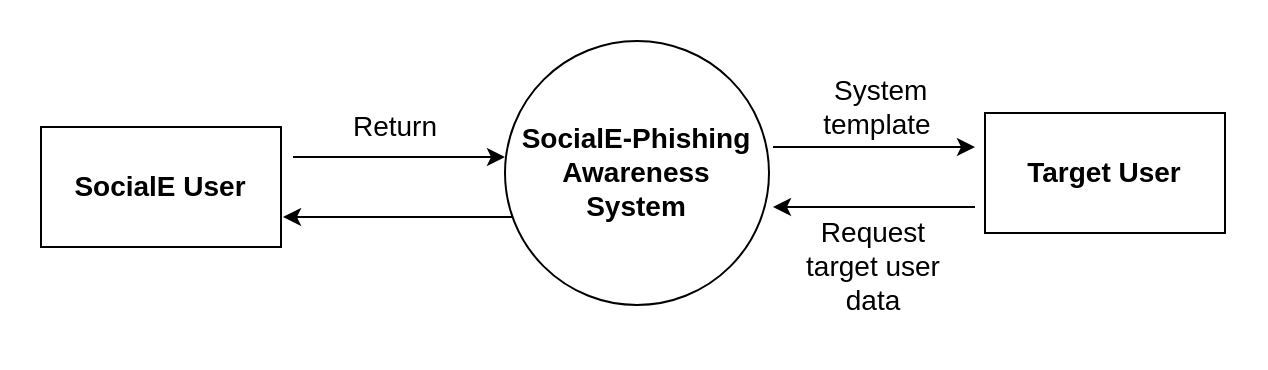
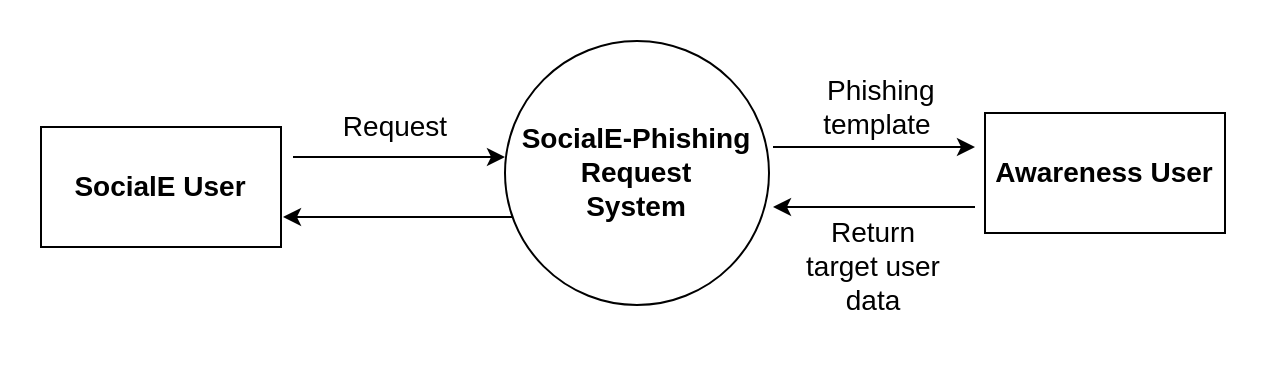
- <mxCell id="10" value="&amp;nbsp; System&lt;br&gt;&amp;nbsp;template" style="text;html=1;align=center;verticalAlign=middle;resizable=0;points=[];autosize=1;strokeColor=none;fillColor=none;fontSize=14;" parent="1" vertex="1"><mxGeometry x="396" y="33" width="80" height="40" as="geometry" /></mxCell>
+ <mxCell id="10" value="&amp;nbsp; Phishing&lt;br&gt;&amp;nbsp;template" style="text;html=1;align=center;verticalAlign=middle;resizable=0;points=[];autosize=1;strokeColor=none;fillColor=none;fontSize=14;" parent="1" vertex="1"><mxGeometry x="396" y="33" width="80" height="40" as="geometry" /></mxCell>
- <mxCell id="9" value="&amp;nbsp;Return&amp;nbsp;" style="text;html=1;align=center;verticalAlign=middle;resizable=0;points=[];autosize=1;strokeColor=none;fillColor=none;fontSize=14;" parent="1" vertex="1"><mxGeometry x="157" y="53" width="80" height="20" as="geometry" /></mxCell>
+ <mxCell id="9" value="&amp;nbsp;Request&amp;nbsp;" style="text;html=1;align=center;verticalAlign=middle;resizable=0;points=[];autosize=1;strokeColor=none;fillColor=none;fontSize=14;" parent="1" vertex="1"><mxGeometry x="157" y="53" width="80" height="20" as="geometry" /></mxCell>
- <mxCell id="3" value="&lt;b&gt;&lt;font style=&quot;font-size: 14px&quot;&gt;SocialE-Phishing Awareness&lt;br&gt;System&lt;/font&gt;&lt;/b&gt;" style="ellipse;whiteSpace=wrap;html=1;aspect=fixed;" parent="1" vertex="1"><mxGeometry x="252" y="20" width="132" height="132" as="geometry" /></mxCell>
+ <mxCell id="3" value="&lt;b&gt;&lt;font style=&quot;font-size: 14px&quot;&gt;SocialE-Phishing Request&lt;br&gt;System&lt;/font&gt;&lt;/b&gt;" style="ellipse;whiteSpace=wrap;html=1;aspect=fixed;" parent="1" vertex="1"><mxGeometry x="252" y="20" width="132" height="132" as="geometry" /></mxCell>
- <mxCell id="4" value="&lt;b&gt;&lt;font style=&quot;font-size: 14px&quot;&gt;Target User&lt;/font&gt;&lt;/b&gt;" style="rounded=0;whiteSpace=wrap;html=1;" parent="1" vertex="1"><mxGeometry x="492" y="56" width="120" height="60" as="geometry" /></mxCell>
+ <mxCell id="4" value="&lt;b&gt;&lt;font style=&quot;font-size: 14px&quot;&gt;Awareness User&lt;/font&gt;&lt;/b&gt;" style="rounded=0;whiteSpace=wrap;html=1;" parent="1" vertex="1"><mxGeometry x="492" y="56" width="120" height="60" as="geometry" /></mxCell>
- <mxCell id="11" value="Request &lt;br&gt;target user&lt;br&gt;data" style="text;html=1;align=center;verticalAlign=middle;resizable=0;points=[];autosize=1;strokeColor=none;fillColor=none;fontSize=14;" parent="1" vertex="1"><mxGeometry x="396" y="103" width="80" height="60" as="geometry" /></mxCell>
+ <mxCell id="11" value="Return &lt;br&gt;target user&lt;br&gt;data" style="text;html=1;align=center;verticalAlign=middle;resizable=0;points=[];autosize=1;strokeColor=none;fillColor=none;fontSize=14;" parent="1" vertex="1"><mxGeometry x="396" y="103" width="80" height="60" as="geometry" /></mxCell>
